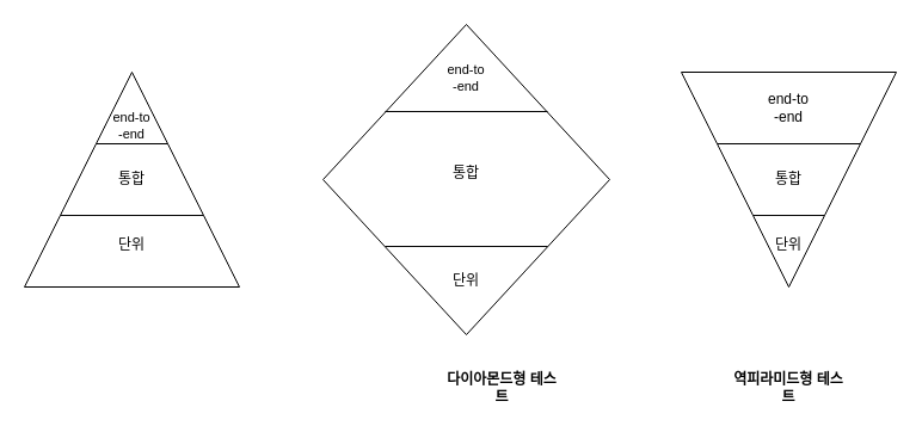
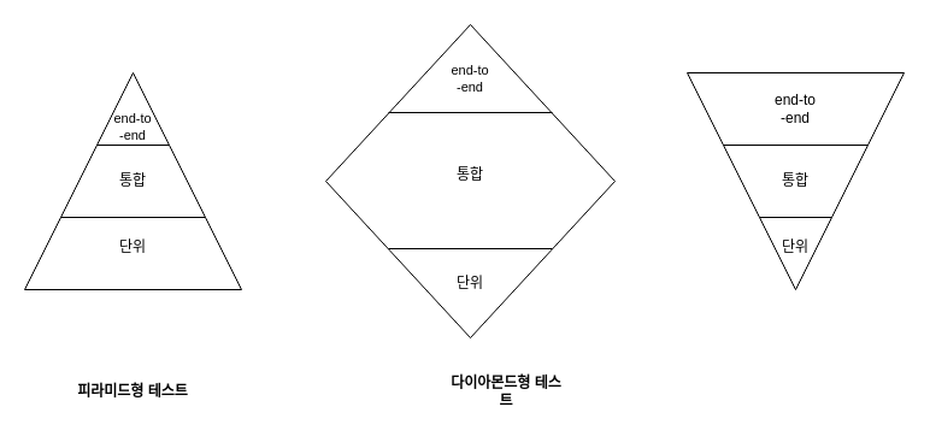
+ <mxCell id="20" value="피라미드형 테스트" style="text;html=1;align=center;verticalAlign=middle;whiteSpace=wrap;rounded=0;fontStyle=1" vertex="1" parent="1"><mxGeometry x="60" y="310" width="100" height="30" as="geometry" /></mxCell>
- <mxCell id="22" value="역피라미드형 테스트" style="text;html=1;align=center;verticalAlign=middle;whiteSpace=wrap;rounded=0;fontStyle=1" vertex="1" parent="1"><mxGeometry x="610" y="310" width="100" height="30" as="geometry" /></mxCell>
